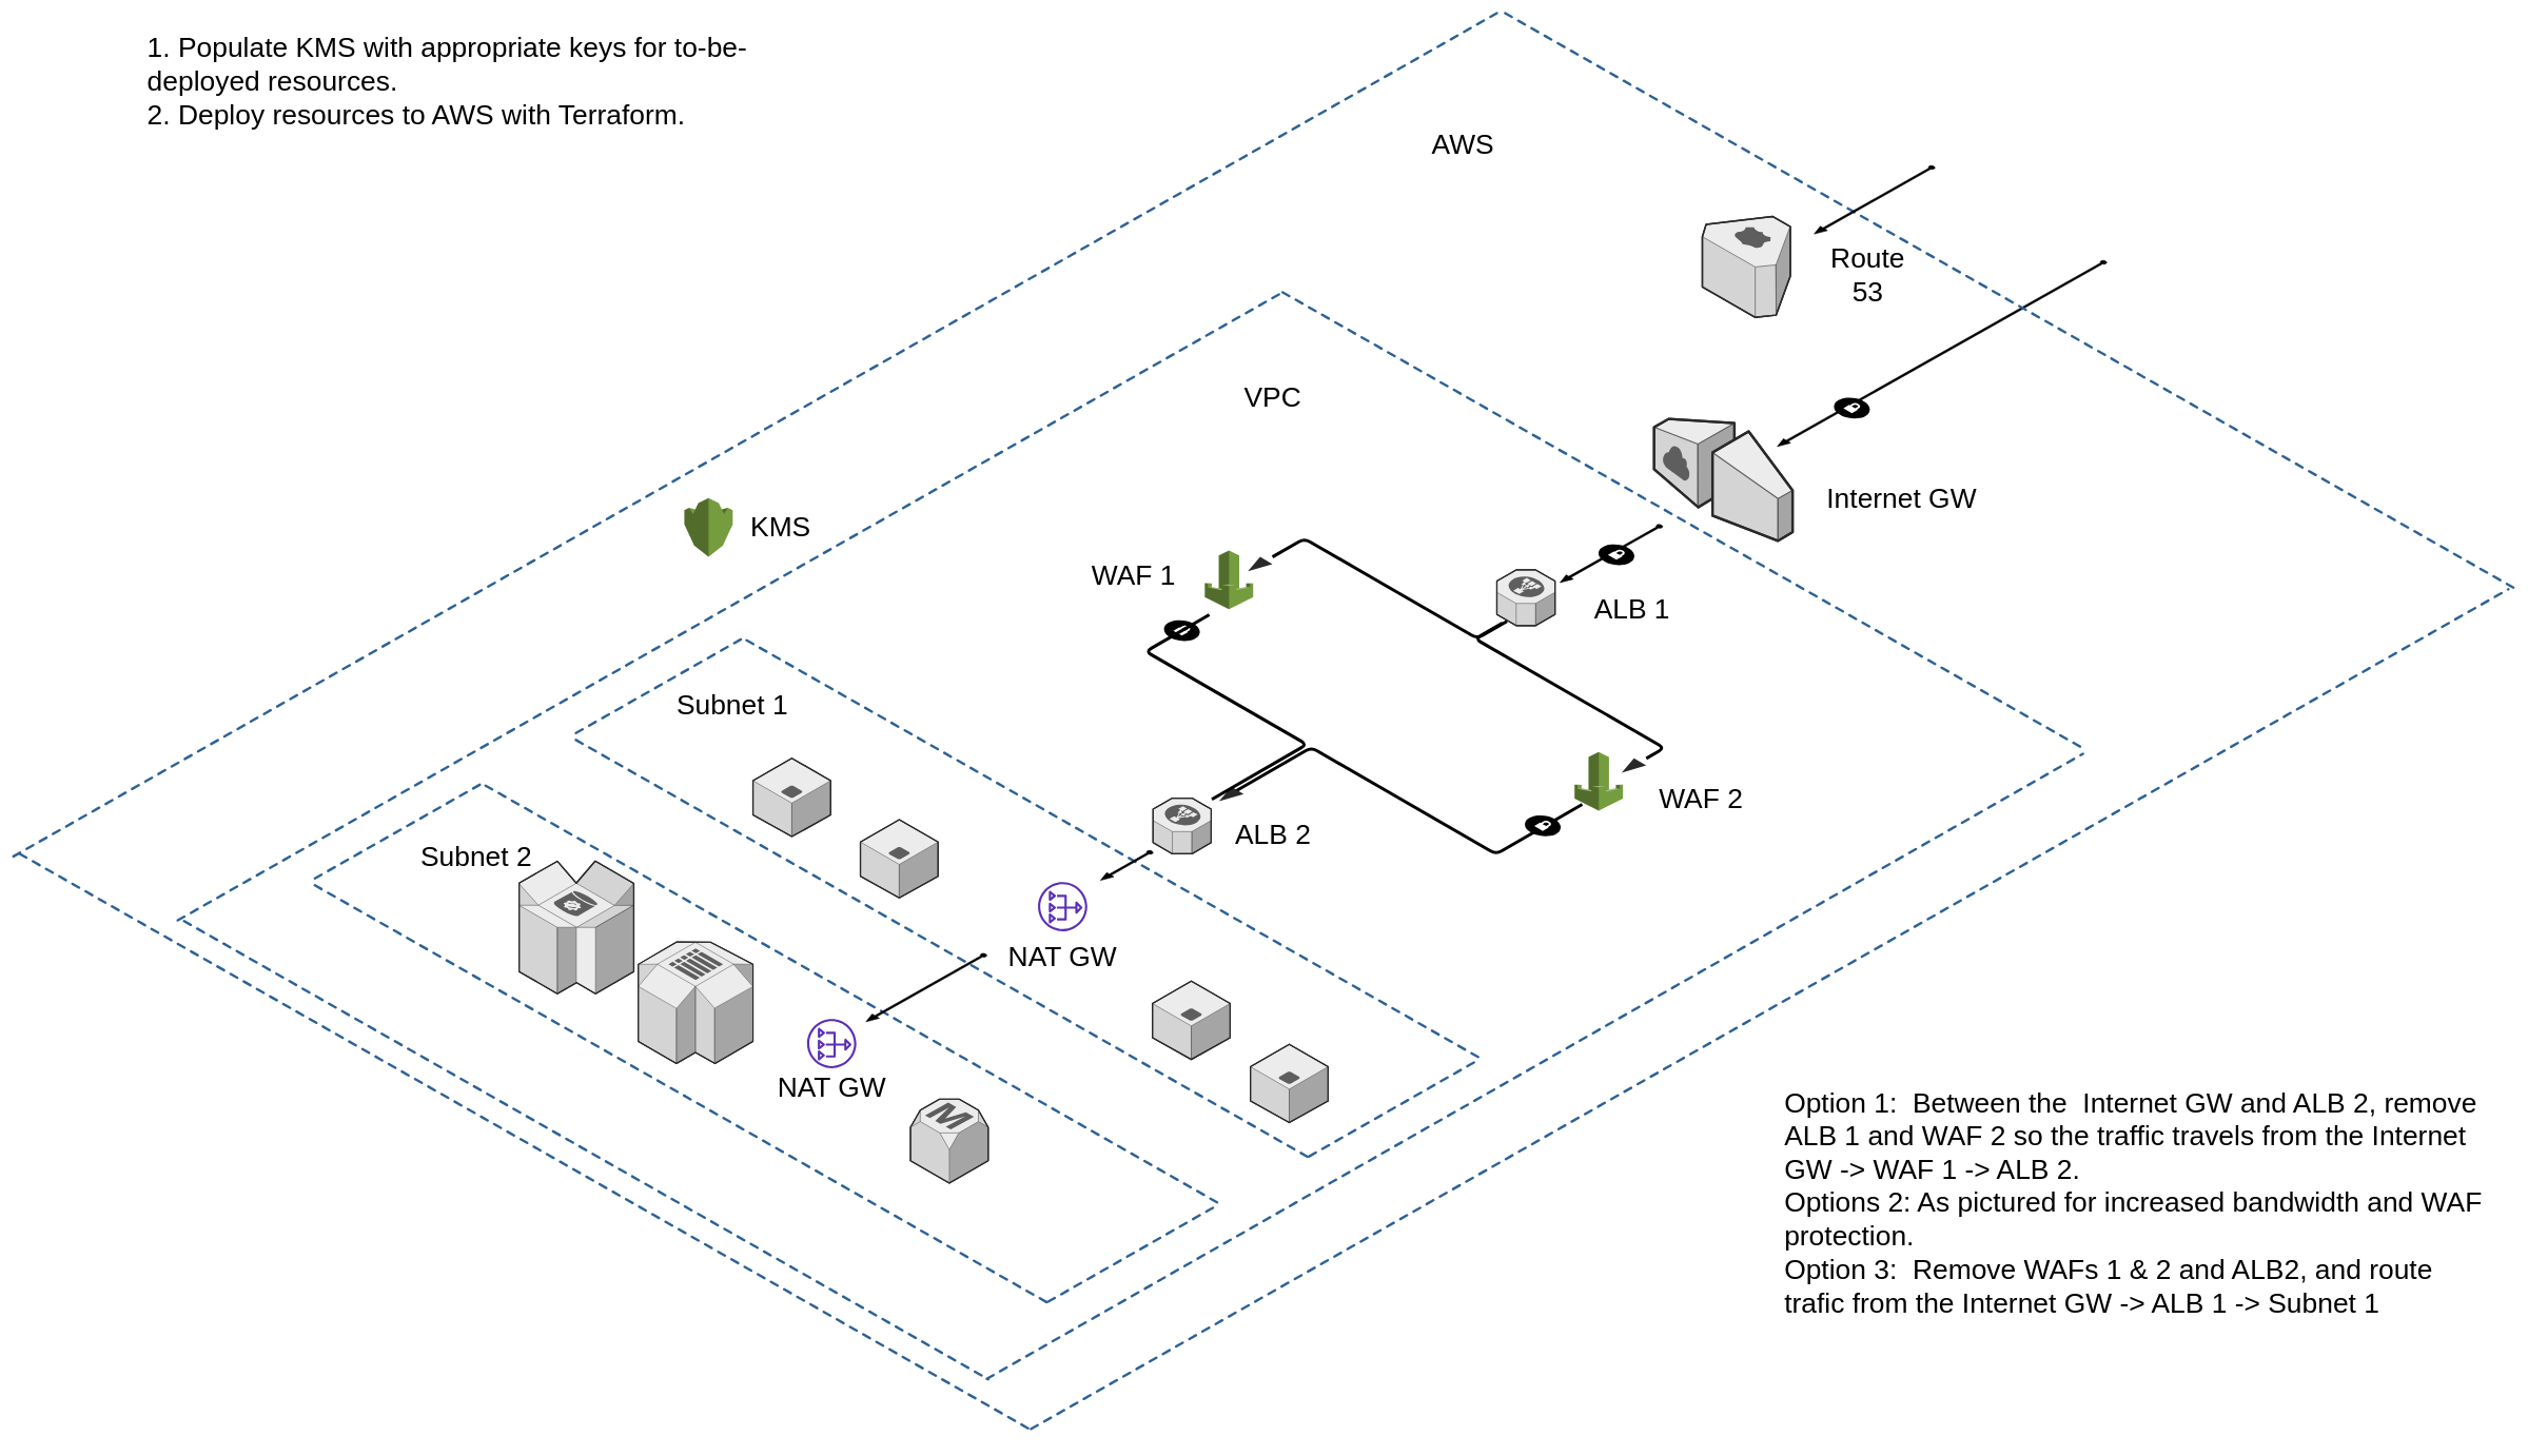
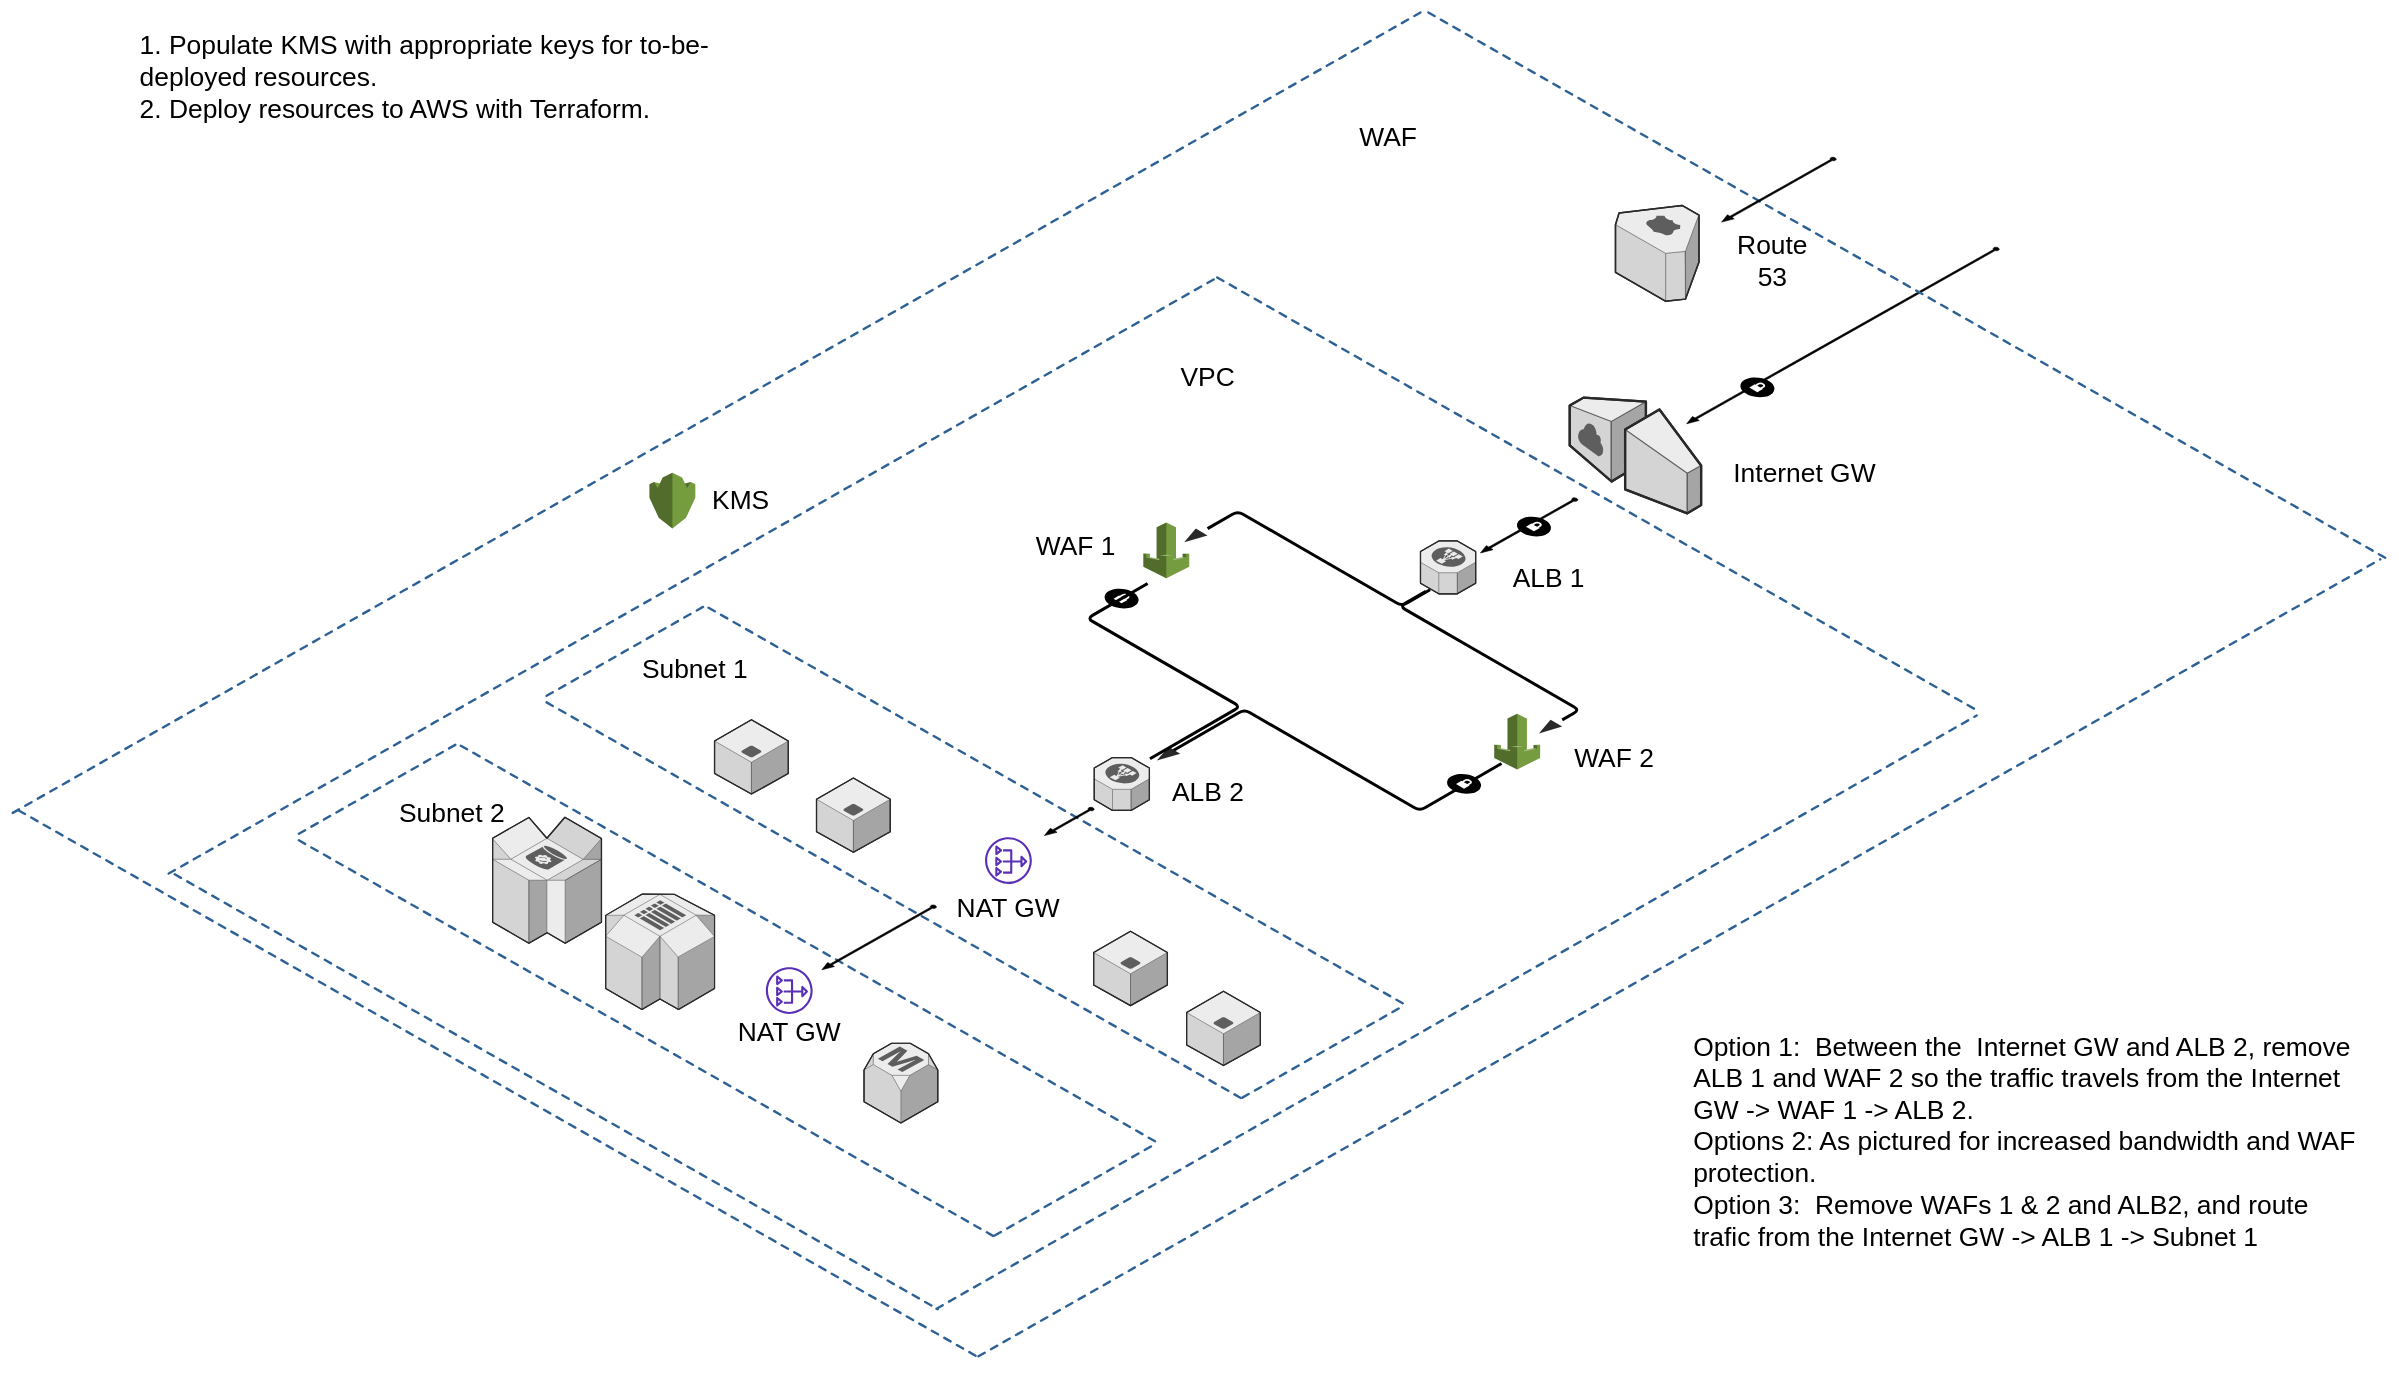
- <mxCell id="59" value="AWS" style="text;html=1;strokeColor=none;fillColor=none;align=center;verticalAlign=middle;whiteSpace=wrap;rounded=0;fontSize=44;" vertex="1" parent="1"><mxGeometry x="2216" y="202" width="195" height="52.08" as="geometry" /></mxCell>
+ <mxCell id="59" value="WAF" style="text;html=1;strokeColor=none;fillColor=none;align=center;verticalAlign=middle;whiteSpace=wrap;rounded=0;fontSize=44;" vertex="1" parent="1"><mxGeometry x="2216" y="202" width="195" height="52.08" as="geometry" /></mxCell>
